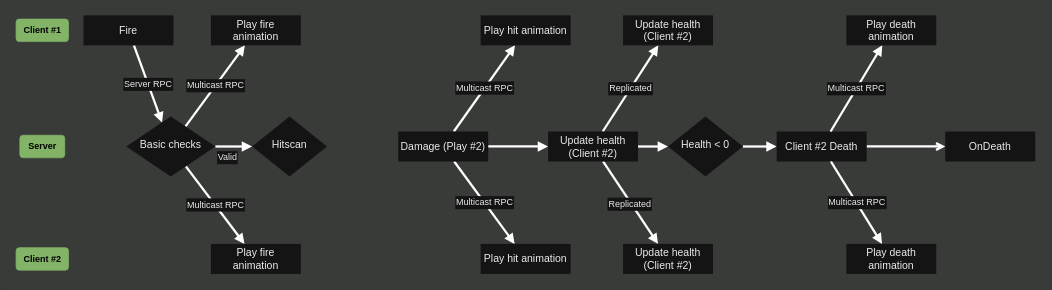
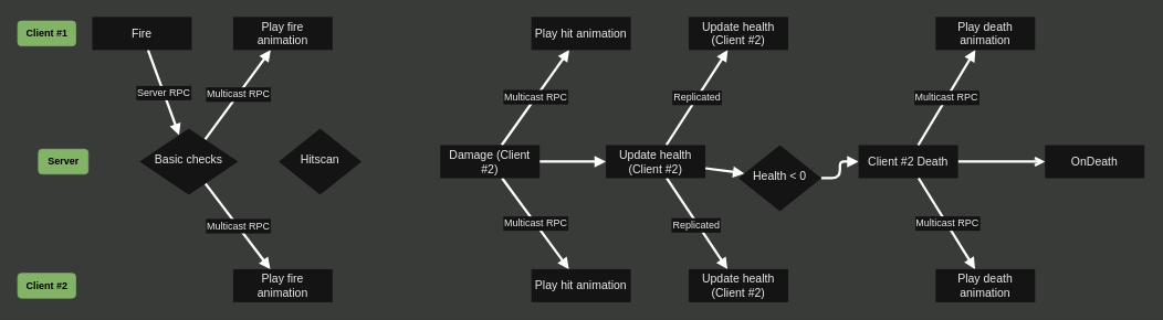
- <mxCell id="13" value="&lt;div&gt;Server&lt;/div&gt;" style="text;html=1;align=center;verticalAlign=middle;resizable=0;points=[];autosize=1;strokeColor=#82B366;fillColor=#82B366;fontStyle=1;rounded=1;labelBackgroundColor=none;" parent="1" vertex="1"><mxGeometry x="25" y="180" width="60" height="30" as="geometry" /></mxCell>
+ <mxCell id="13" value="&lt;div&gt;Server&lt;/div&gt;" style="text;html=1;align=center;verticalAlign=middle;resizable=0;points=[];autosize=1;strokeColor=#82B366;fillColor=#82B366;fontStyle=1;rounded=1;labelBackgroundColor=none;" parent="1" vertex="1"><mxGeometry x="45" y="180" width="60" height="30" as="geometry" /></mxCell>
- <mxCell id="6" value="Valid" style="edgeStyle=orthogonalEdgeStyle;rounded=1;orthogonalLoop=1;jettySize=auto;html=1;labelBackgroundColor=#131413;strokeColor=#FFFFFF;fontColor=#EBEBEB;strokeWidth=3;align=center;verticalAlign=middle;fontFamily=Helvetica;fontSize=12;fontStyle=0;labelBorderColor=#131413;endArrow=block;endFill=1;spacingLeft=0;spacing=2;" parent="1" source="7" target="20" edge="1"><mxGeometry x="-0.347" y="-15" relative="1" as="geometry"><mxPoint as="offset" /></mxGeometry></mxCell>
- <mxCell id="34" value="Damage (Play #2)" style="rounded=0;whiteSpace=wrap;html=1;fontSize=14;glass=0;strokeWidth=1;shadow=0;fontFamily=Helvetica;labelBackgroundColor=none;fillColor=#131413;strokeColor=none;fontColor=#ebebeb;align=center;verticalAlign=middle;" parent="1" vertex="1"><mxGeometry x="530" y="175" width="120" height="40" as="geometry" /></mxCell>
+ <mxCell id="34" value="Damage (Client #2)" style="rounded=0;whiteSpace=wrap;html=1;fontSize=14;glass=0;strokeWidth=1;shadow=0;fontFamily=Helvetica;labelBackgroundColor=none;fillColor=#131413;strokeColor=none;fontColor=#ebebeb;align=center;verticalAlign=middle;" parent="1" vertex="1"><mxGeometry x="530" y="175" width="120" height="40" as="geometry" /></mxCell>
- <mxCell id="26" value="Health &amp;lt; 0" style="rhombus;whiteSpace=wrap;html=1;shadow=0;fontFamily=Helvetica;fontSize=14;align=center;strokeWidth=1;spacing=6;spacingTop=-4;rounded=0;labelBackgroundColor=none;fillColor=#131413;strokeColor=none;fontColor=#ebebeb;glass=0;verticalAlign=middle;" parent="1" vertex="1"><mxGeometry x="890" y="155" width="100" height="80" as="geometry" /></mxCell>
+ <mxCell id="26" value="Health &amp;lt; 0" style="rhombus;whiteSpace=wrap;html=1;shadow=0;fontFamily=Helvetica;fontSize=14;align=center;strokeWidth=1;spacing=6;spacingTop=-4;rounded=0;labelBackgroundColor=none;fillColor=#131413;strokeColor=none;fontColor=#ebebeb;glass=0;verticalAlign=middle;" parent="1" vertex="1"><mxGeometry x="890" y="175" width="100" height="80" as="geometry" /></mxCell>
